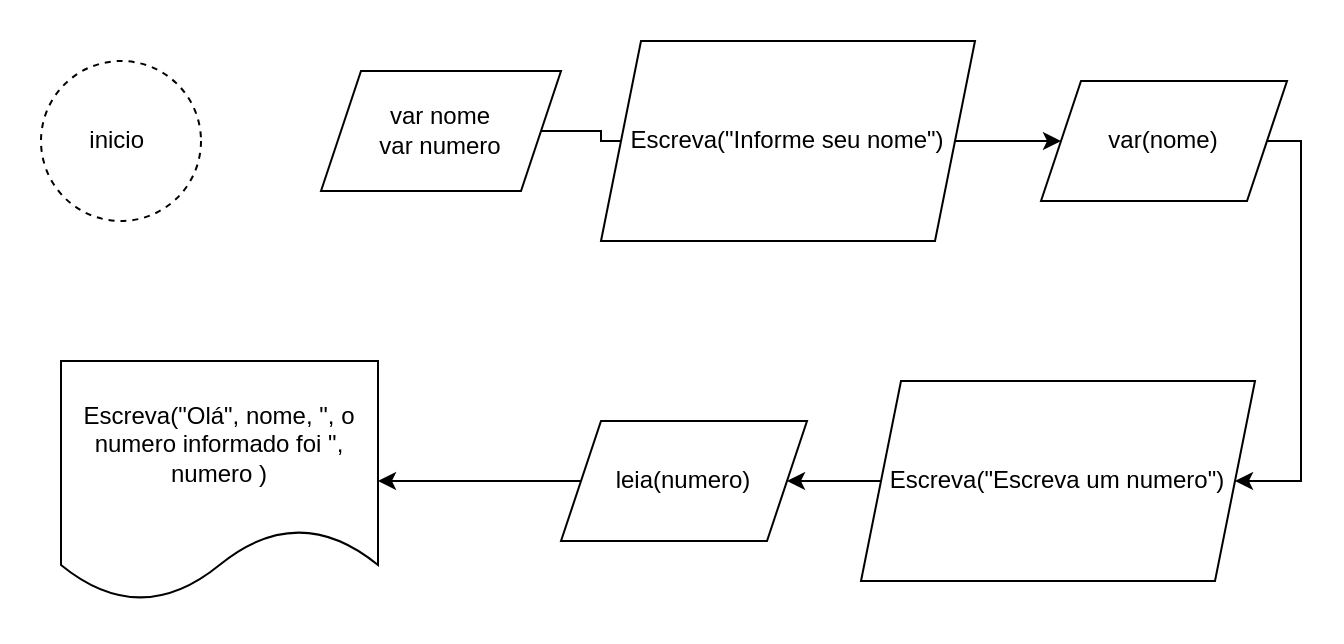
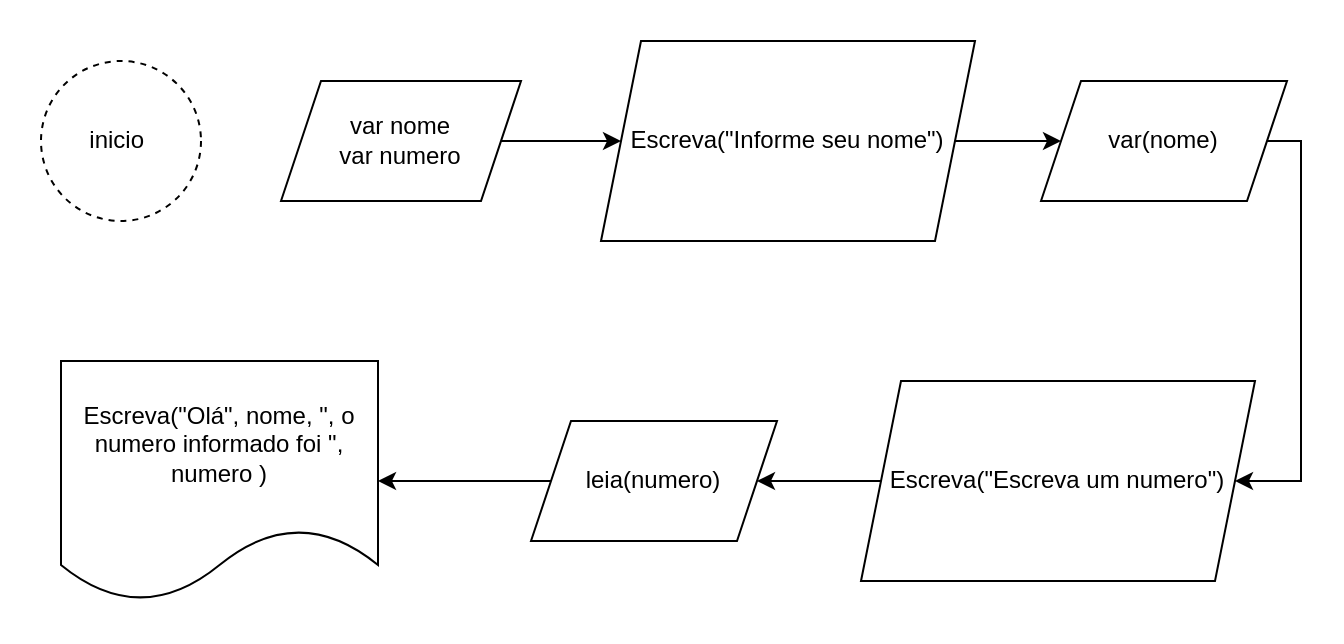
- <mxCell id="4" value="var nome&lt;div&gt;var numero&lt;/div&gt;" style="shape=parallelogram;perimeter=parallelogramPerimeter;whiteSpace=wrap;html=1;fixedSize=1;" vertex="1" parent="1"><mxGeometry x="160" y="35" width="120" height="60" as="geometry" /></mxCell>
+ <mxCell id="4" value="var nome&lt;div&gt;var numero&lt;/div&gt;" style="shape=parallelogram;perimeter=parallelogramPerimeter;whiteSpace=wrap;html=1;fixedSize=1;" vertex="1" parent="1"><mxGeometry x="140" y="40" width="120" height="60" as="geometry" /></mxCell>
- <mxCell id="12" value="leia(numero)" style="shape=parallelogram;perimeter=parallelogramPerimeter;whiteSpace=wrap;html=1;fixedSize=1;" vertex="1" parent="1"><mxGeometry x="280" y="210" width="123" height="60" as="geometry" /></mxCell>
+ <mxCell id="12" value="leia(numero)" style="shape=parallelogram;perimeter=parallelogramPerimeter;whiteSpace=wrap;html=1;fixedSize=1;" vertex="1" parent="1"><mxGeometry x="265" y="210" width="123" height="60" as="geometry" /></mxCell>
